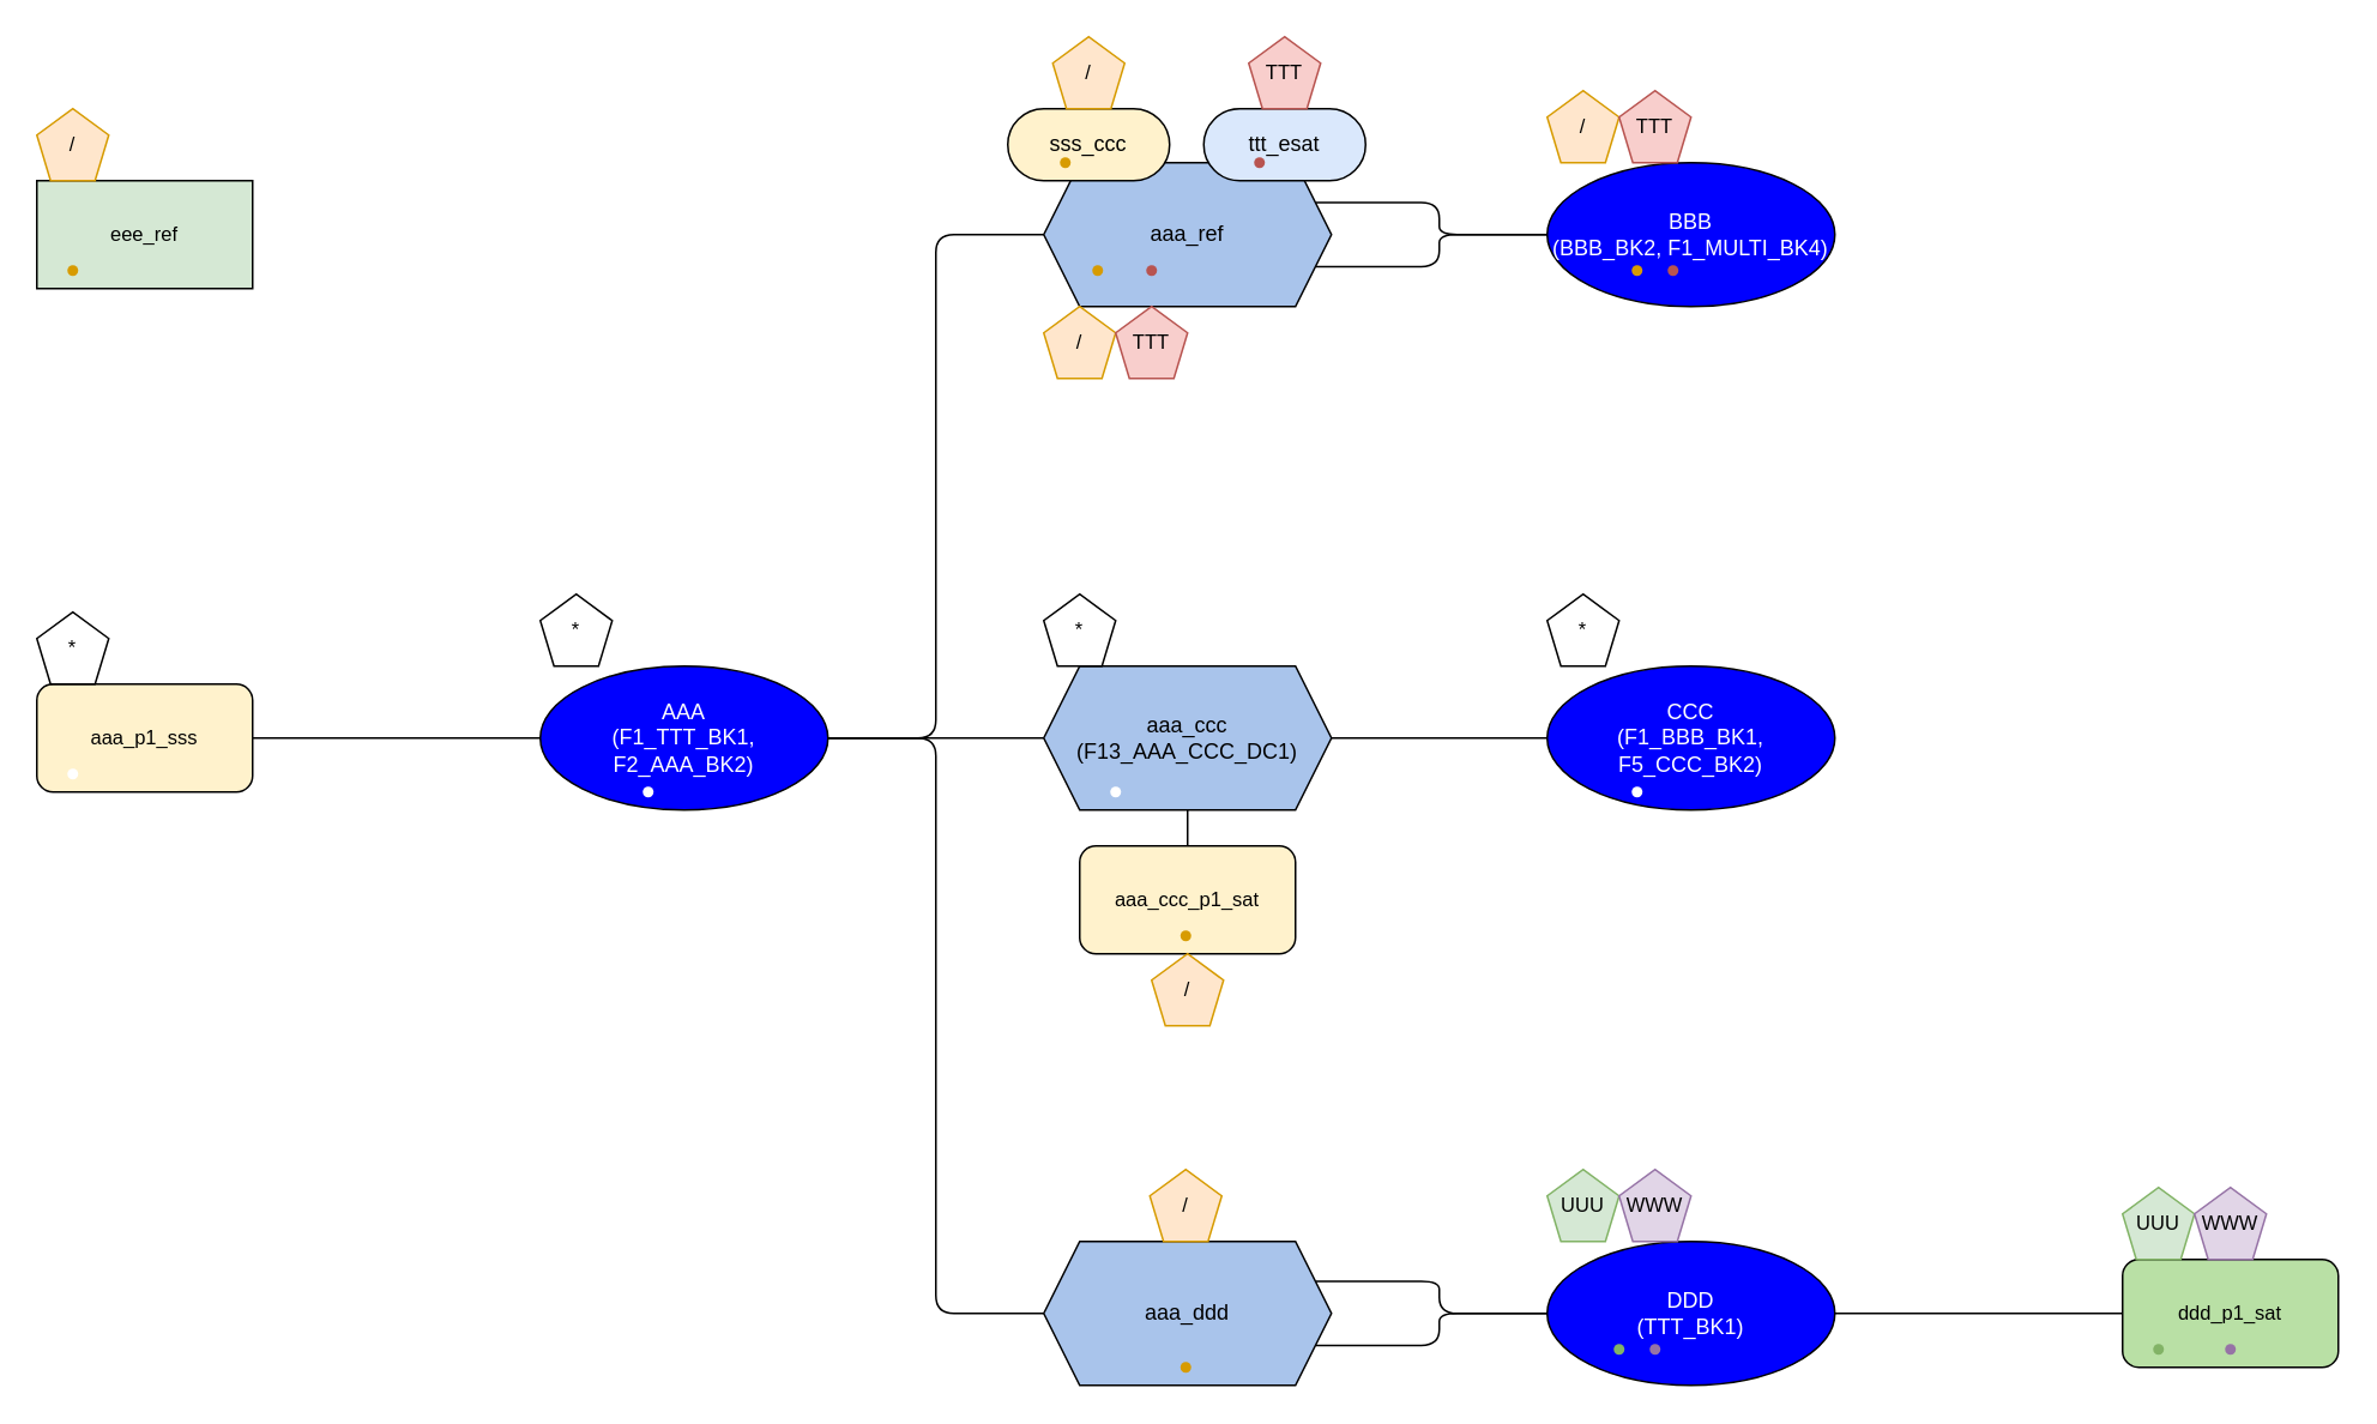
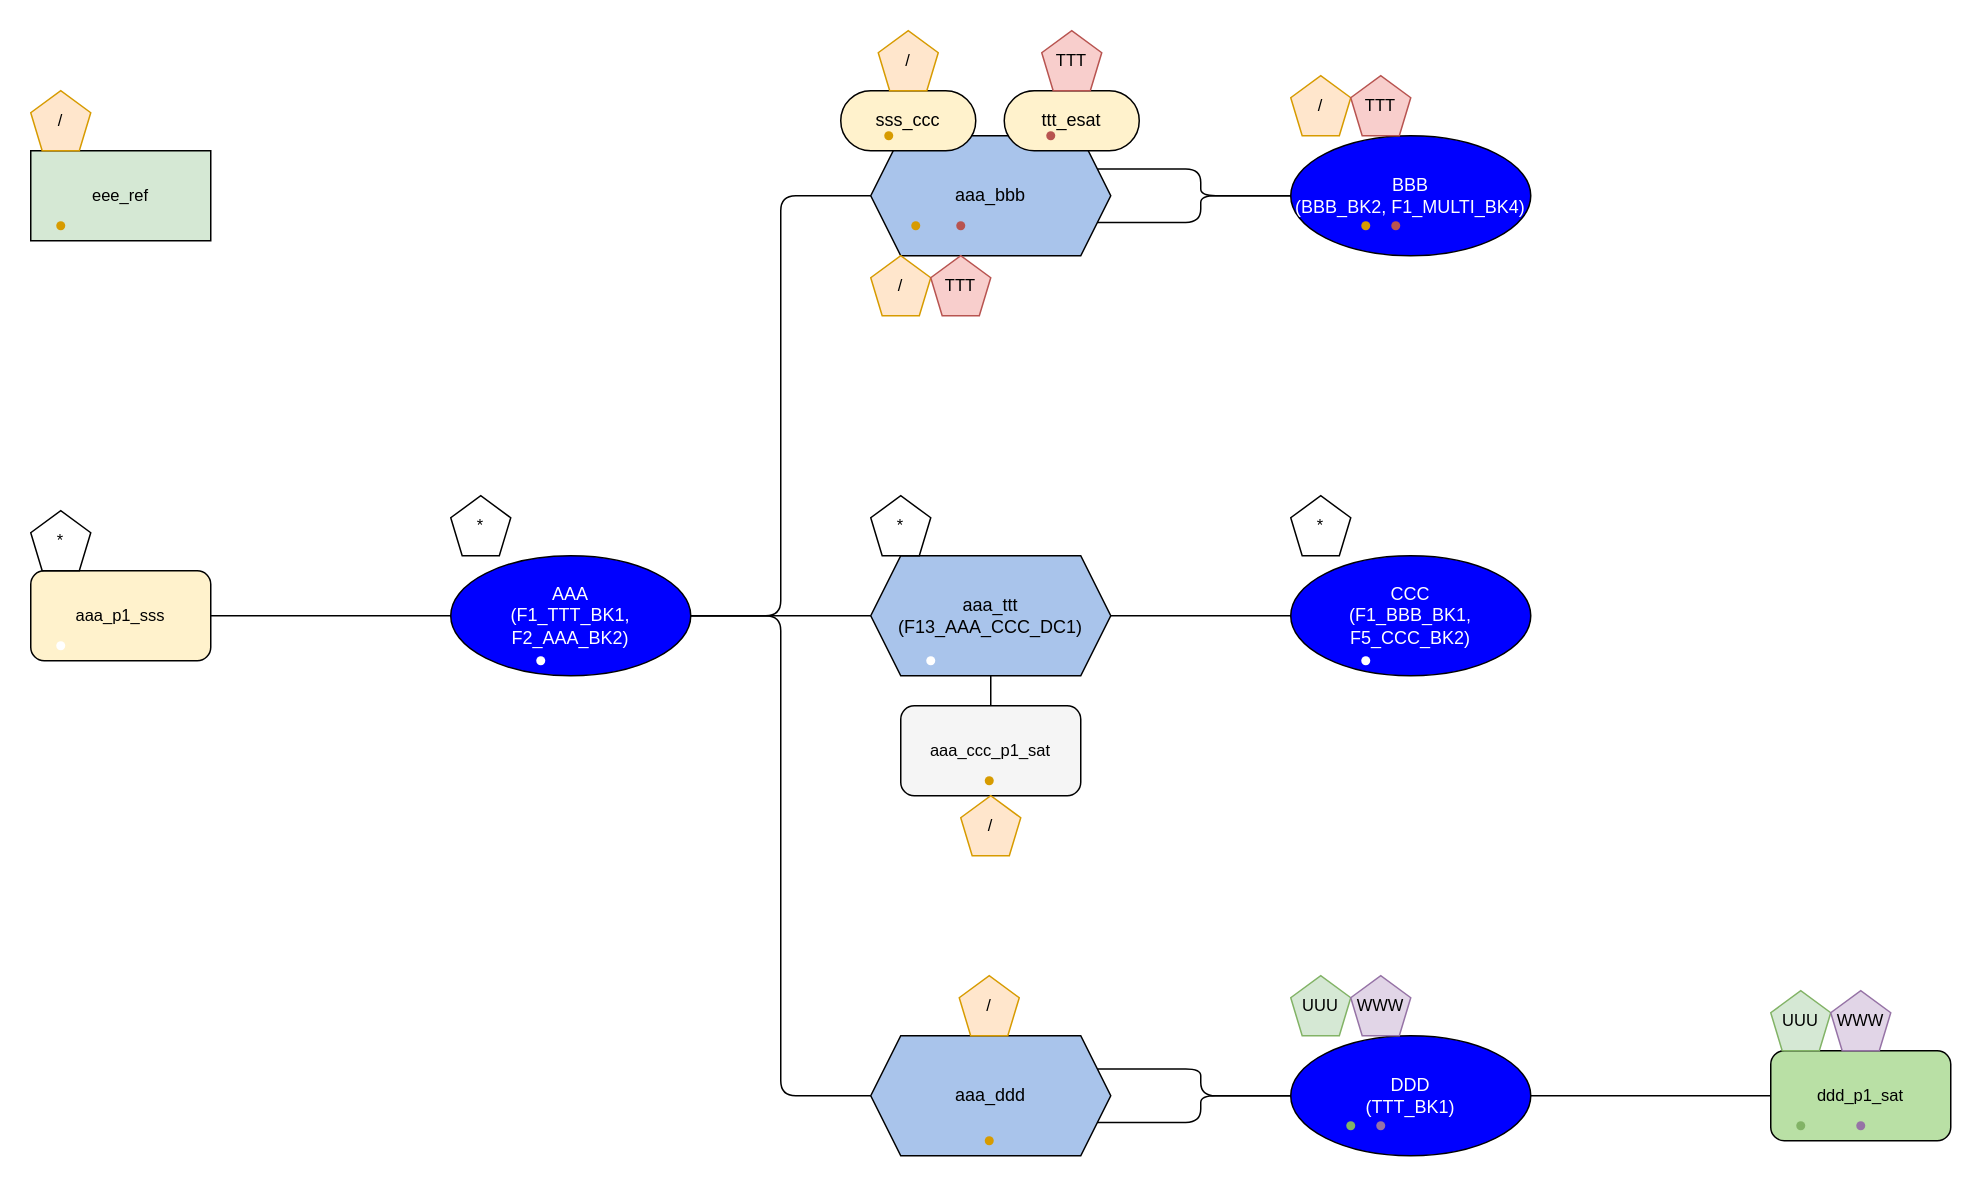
- <mxCell id="9" value="ttt_esat" style="rounded=1;whiteSpace=wrap;html=1;arcSize=50;fillColor=#dae8fc;strokeColor=#000000;" vertex="1" parent="1"><mxGeometry x="669" y="60" width="90" height="40" as="geometry" /></mxCell>
+ <mxCell id="9" value="ttt_esat" style="rounded=1;whiteSpace=wrap;html=1;arcSize=50;fillColor=#fff2cc;strokeColor=#000000;" vertex="1" parent="1"><mxGeometry x="669" y="60" width="90" height="40" as="geometry" /></mxCell>
- <mxCell id="3" value="aaa_ref" style="shape=hexagon;perimeter=hexagonPerimeter2;whiteSpace=wrap;html=1;fixedSize=1;fillColor=#A9C4EB;" vertex="1" parent="1"><mxGeometry x="580" y="90" width="160" height="80" as="geometry" /></mxCell>
+ <mxCell id="3" value="aaa_bbb" style="shape=hexagon;perimeter=hexagonPerimeter2;whiteSpace=wrap;html=1;fixedSize=1;fillColor=#A9C4EB;" vertex="1" parent="1"><mxGeometry x="580" y="90" width="160" height="80" as="geometry" /></mxCell>
- <mxCell id="14" value="aaa_ccc&lt;br&gt;(F13_AAA_CCC_DC1)" style="shape=hexagon;perimeter=hexagonPerimeter2;whiteSpace=wrap;html=1;fixedSize=1;fillColor=#A9C4EB;" vertex="1" parent="1"><mxGeometry x="580" y="370" width="160" height="80" as="geometry" /></mxCell>
+ <mxCell id="14" value="aaa_ttt&lt;br&gt;(F13_AAA_CCC_DC1)" style="shape=hexagon;perimeter=hexagonPerimeter2;whiteSpace=wrap;html=1;fixedSize=1;fillColor=#A9C4EB;" vertex="1" parent="1"><mxGeometry x="580" y="370" width="160" height="80" as="geometry" /></mxCell>
- <mxCell id="15" value="aaa_ccc_p1_sat" style="rounded=1;whiteSpace=wrap;html=1;fontFamily=Helvetica;fontSize=11;fillColor=#fff2cc;strokeColor=#000000;" vertex="1" parent="1"><mxGeometry x="600" y="470" width="120" height="60" as="geometry" /></mxCell>
+ <mxCell id="15" value="aaa_ccc_p1_sat" style="rounded=1;whiteSpace=wrap;html=1;fontFamily=Helvetica;fontSize=11;fillColor=#f5f5f5;strokeColor=#000000;" vertex="1" parent="1"><mxGeometry x="600" y="470" width="120" height="60" as="geometry" /></mxCell>
